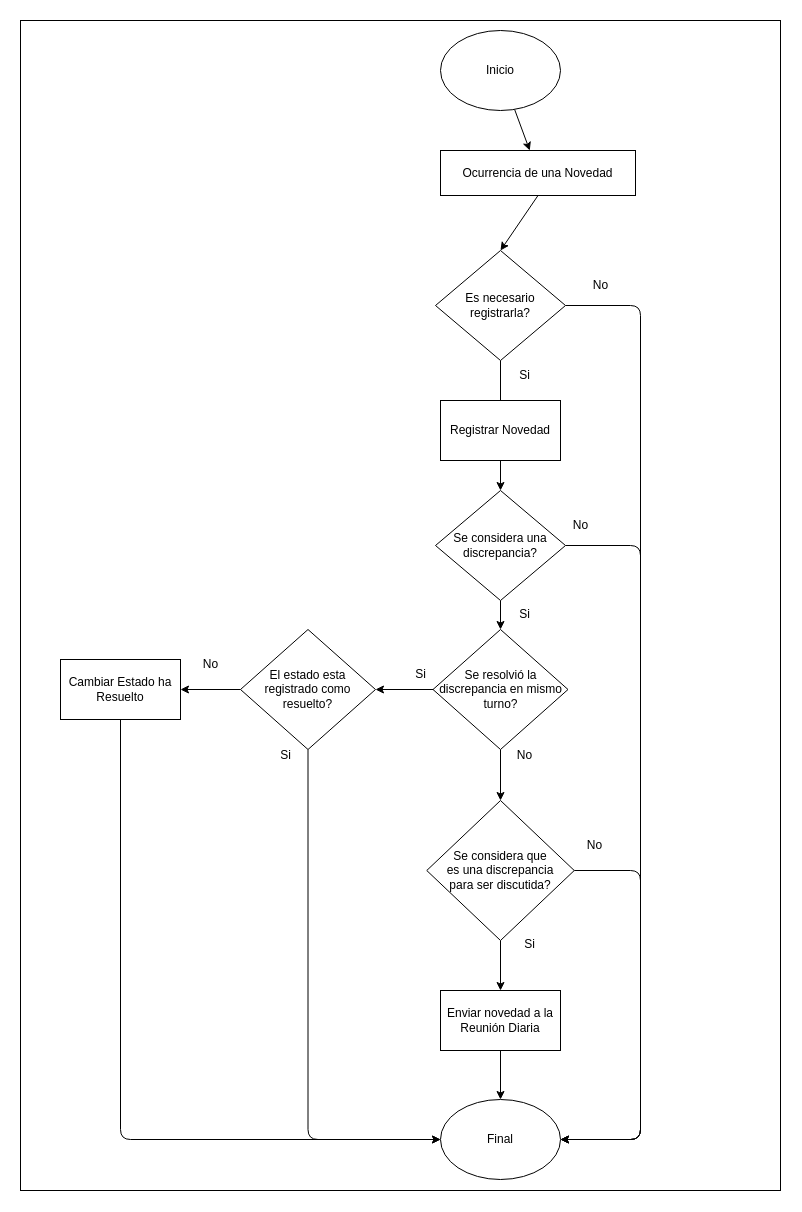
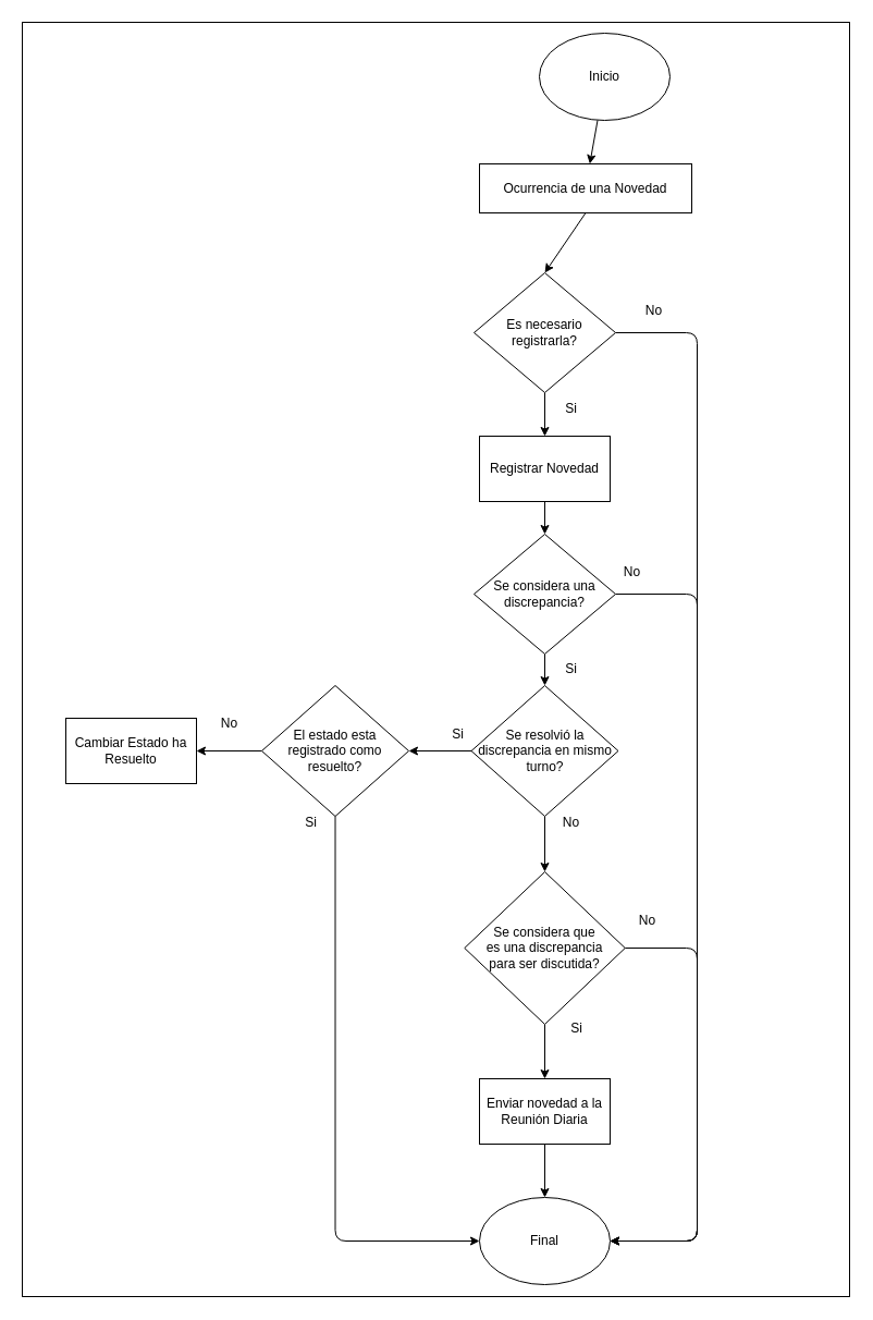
- <mxCell id="4" value="Inicio" style="ellipse;whiteSpace=wrap;html=1;" parent="1" vertex="1"><mxGeometry x="440" y="30" width="120" height="80" as="geometry" /></mxCell>
+ <mxCell id="4" value="Inicio" style="ellipse;whiteSpace=wrap;html=1;" parent="1" vertex="1"><mxGeometry x="495" y="30" width="120" height="80" as="geometry" /></mxCell>
- <mxCell id="8" value="" style="edgeStyle=orthogonalEdgeStyle;html=1;endArrow=none;" parent="1" source="10" target="36" edge="1"><mxGeometry relative="1" as="geometry" /></mxCell>
+ <mxCell id="8" value="" style="edgeStyle=orthogonalEdgeStyle;html=1;" parent="1" source="10" target="36" edge="1"><mxGeometry relative="1" as="geometry" /></mxCell>
- <mxCell id="25" style="edgeStyle=orthogonalEdgeStyle;html=1;exitX=0.5;exitY=1;exitDx=0;exitDy=0;entryX=0;entryY=0.5;entryDx=0;entryDy=0;" edge="1" parent="1" source="26" target="5"><mxGeometry relative="1" as="geometry" /></mxCell>
